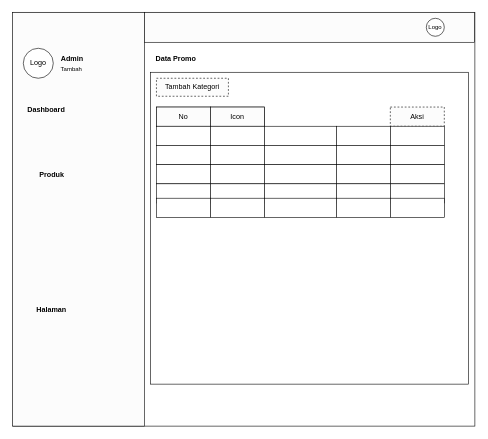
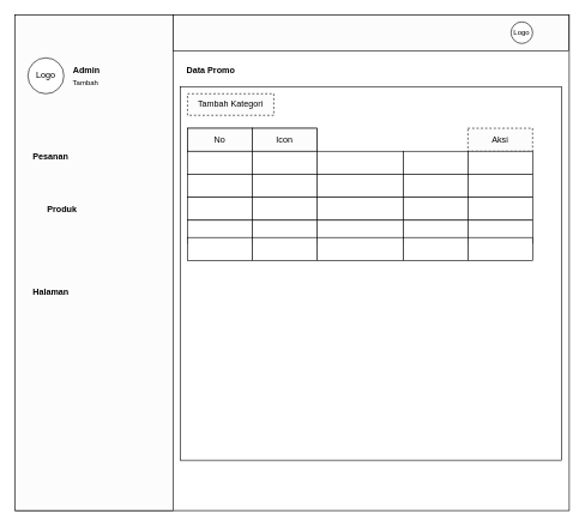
- <mxCell id="12" value="&lt;b&gt;Dashboard&lt;/b&gt;" style="text;html=1;resizable=0;autosize=1;align=left;verticalAlign=middle;points=[];fillColor=none;strokeColor=none;rounded=0;fontSize=12;" parent="1" vertex="1"><mxGeometry x="43" y="167" width="90" height="30" as="geometry" /></mxCell>
+ <mxCell id="14" value="&lt;b&gt;Pesanan&lt;/b&gt;" style="text;html=1;resizable=0;autosize=1;align=left;verticalAlign=middle;points=[];fillColor=none;strokeColor=none;rounded=0;fontSize=12;" parent="1" vertex="1"><mxGeometry x="43" y="202" width="70" height="30" as="geometry" /></mxCell>
- <mxCell id="15" value="&lt;div style=&quot;&quot;&gt;&lt;b style=&quot;background-color: initial;&quot;&gt;Halaman&lt;/b&gt;&lt;/div&gt;" style="text;html=1;resizable=0;autosize=1;align=left;verticalAlign=middle;points=[];fillColor=none;strokeColor=none;rounded=0;fontSize=12;" parent="1" vertex="1"><mxGeometry x="58" y="502" width="70" height="30" as="geometry" /></mxCell>
+ <mxCell id="15" value="&lt;div style=&quot;&quot;&gt;&lt;b style=&quot;background-color: initial;&quot;&gt;Halaman&lt;/b&gt;&lt;/div&gt;" style="text;html=1;resizable=0;autosize=1;align=left;verticalAlign=middle;points=[];fillColor=none;strokeColor=none;rounded=0;fontSize=12;" parent="1" vertex="1"><mxGeometry x="43" y="392" width="70" height="30" as="geometry" /></mxCell>
